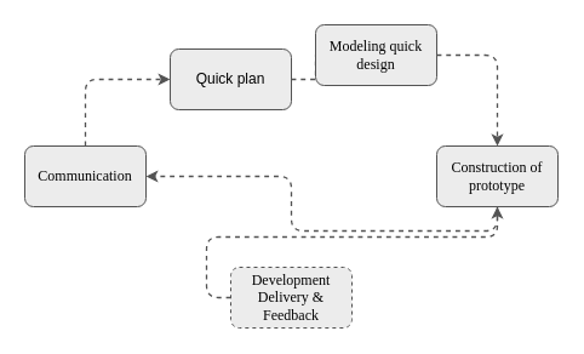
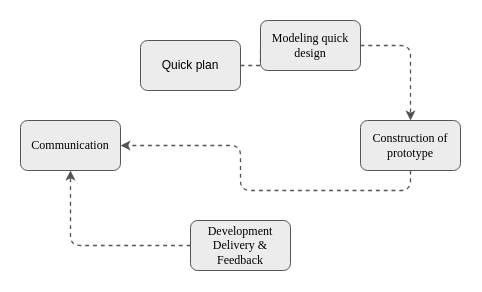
- <mxCell id="2" value="" style="edgeStyle=orthogonalEdgeStyle;orthogonalLoop=1;jettySize=auto;html=1;strokeWidth=1.3;exitX=0.5;exitY=0;exitDx=0;exitDy=0;entryX=0;entryY=0.5;entryDx=0;entryDy=0;elbow=vertical;strokeColor=#535353;dashed=1;rounded=1;" edge="1" parent="1" source="3" target="5"><mxGeometry relative="1" as="geometry" /></mxCell>
- <mxCell id="10" style="edgeStyle=orthogonalEdgeStyle;orthogonalLoop=1;jettySize=auto;html=1;strokeWidth=1.3;exitX=0;exitY=0.5;exitDx=0;exitDy=0;strokeColor=#535353;dashed=1;rounded=1;" edge="1" parent="1" source="11" target="9"><mxGeometry relative="1" as="geometry" /></mxCell>
+ <mxCell id="10" style="edgeStyle=orthogonalEdgeStyle;orthogonalLoop=1;jettySize=auto;html=1;entryX=0.5;entryY=1;entryDx=0;entryDy=0;strokeWidth=1.3;exitX=0;exitY=0.5;exitDx=0;exitDy=0;strokeColor=#535353;dashed=1;rounded=1;" edge="1" parent="1" source="11" target="3"><mxGeometry relative="1" as="geometry" /></mxCell>
- <mxCell id="11" value="Development Delivery &amp;amp; Feedback" style="rounded=1;whiteSpace=wrap;html=1;arcSize=14;strokeWidth=1;strokeColor=#535353;fillColor=#ECECEC;fontFamily=Ubuntu;dashed=1;" vertex="1" parent="1"><mxGeometry x="190" y="220" width="100" height="50" as="geometry" /></mxCell>
+ <mxCell id="11" value="Development Delivery &amp;amp; Feedback" style="rounded=1;whiteSpace=wrap;html=1;arcSize=14;strokeWidth=1;strokeColor=#535353;fillColor=#ECECEC;fontFamily=Ubuntu;" vertex="1" parent="1"><mxGeometry x="190" y="220" width="100" height="50" as="geometry" /></mxCell>
